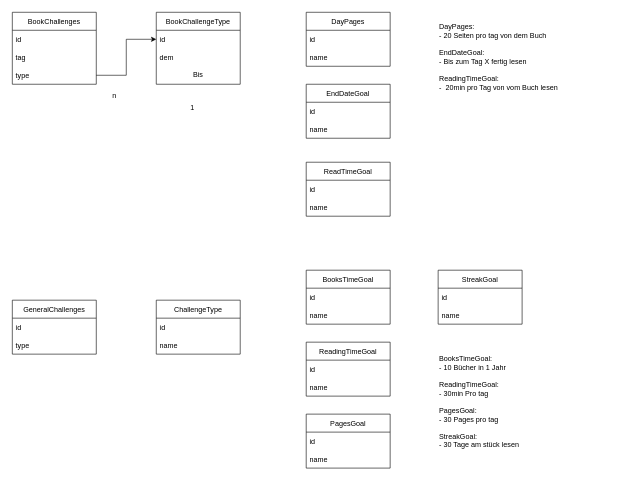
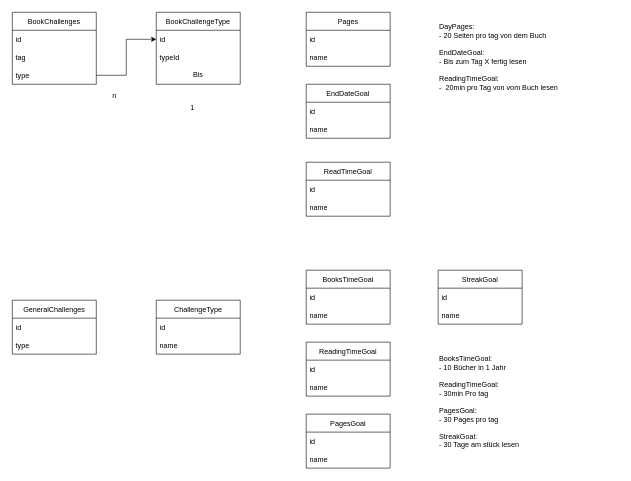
- <mxCell id="13" value="DayPages" style="swimlane;fontStyle=0;childLayout=stackLayout;horizontal=1;startSize=30;horizontalStack=0;resizeParent=1;resizeParentMax=0;resizeLast=0;collapsible=1;marginBottom=0;" parent="1" vertex="1"><mxGeometry x="510" y="20" width="140" height="90" as="geometry" /></mxCell>
+ <mxCell id="13" value="Pages" style="swimlane;fontStyle=0;childLayout=stackLayout;horizontal=1;startSize=30;horizontalStack=0;resizeParent=1;resizeParentMax=0;resizeLast=0;collapsible=1;marginBottom=0;" parent="1" vertex="1"><mxGeometry x="510" y="20" width="140" height="90" as="geometry" /></mxCell>
- <mxCell id="8" value="dem" style="text;strokeColor=none;fillColor=none;align=left;verticalAlign=middle;spacingLeft=4;spacingRight=4;overflow=hidden;points=[[0,0.5],[1,0.5]];portConstraint=eastwest;rotatable=0;" parent="6" vertex="1"><mxGeometry y="60" width="140" height="30" as="geometry" /></mxCell>
+ <mxCell id="8" value="typeId" style="text;strokeColor=none;fillColor=none;align=left;verticalAlign=middle;spacingLeft=4;spacingRight=4;overflow=hidden;points=[[0,0.5],[1,0.5]];portConstraint=eastwest;rotatable=0;" parent="6" vertex="1"><mxGeometry y="60" width="140" height="30" as="geometry" /></mxCell>
